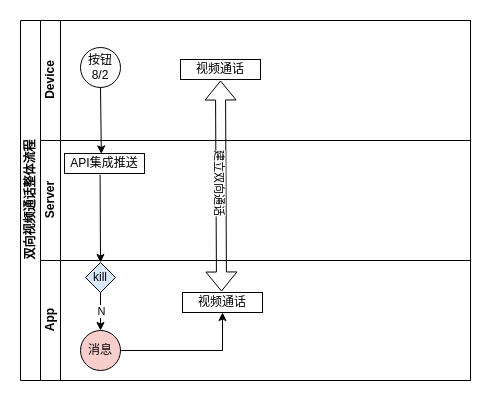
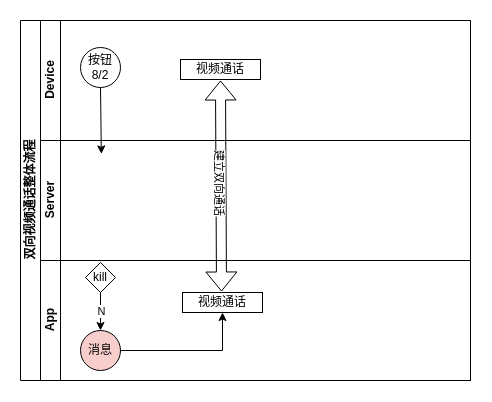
- <mxCell id="7" value="API集成推送" style="rounded=0;whiteSpace=wrap;html=1;fontFamily=Helvetica;fontSize=12;fontColor=#000000;align=center;" parent="6" vertex="1"><mxGeometry x="24" y="13" width="80" height="20" as="geometry" /></mxCell>
- <mxCell id="18" value="" style="endArrow=classic;html=1;rounded=0;exitX=0.445;exitY=1.064;exitDx=0;exitDy=0;entryX=0.5;entryY=0;entryDx=0;entryDy=0;exitPerimeter=0;" edge="1" parent="2" source="7" target="14"><mxGeometry width="50" height="50" relative="1" as="geometry"><mxPoint x="70" y="230" as="sourcePoint" /><mxPoint x="120" y="180" as="targetPoint" /></mxGeometry></mxCell>
- <mxCell id="14" value="kill" style="rhombus;whiteSpace=wrap;html=1;fillColor=#dae8fc;" vertex="1" parent="8"><mxGeometry x="45" y="2" width="30" height="30" as="geometry" /></mxCell>
+ <mxCell id="14" value="kill" style="rhombus;whiteSpace=wrap;html=1;" vertex="1" parent="8"><mxGeometry x="45" y="2" width="30" height="30" as="geometry" /></mxCell>
